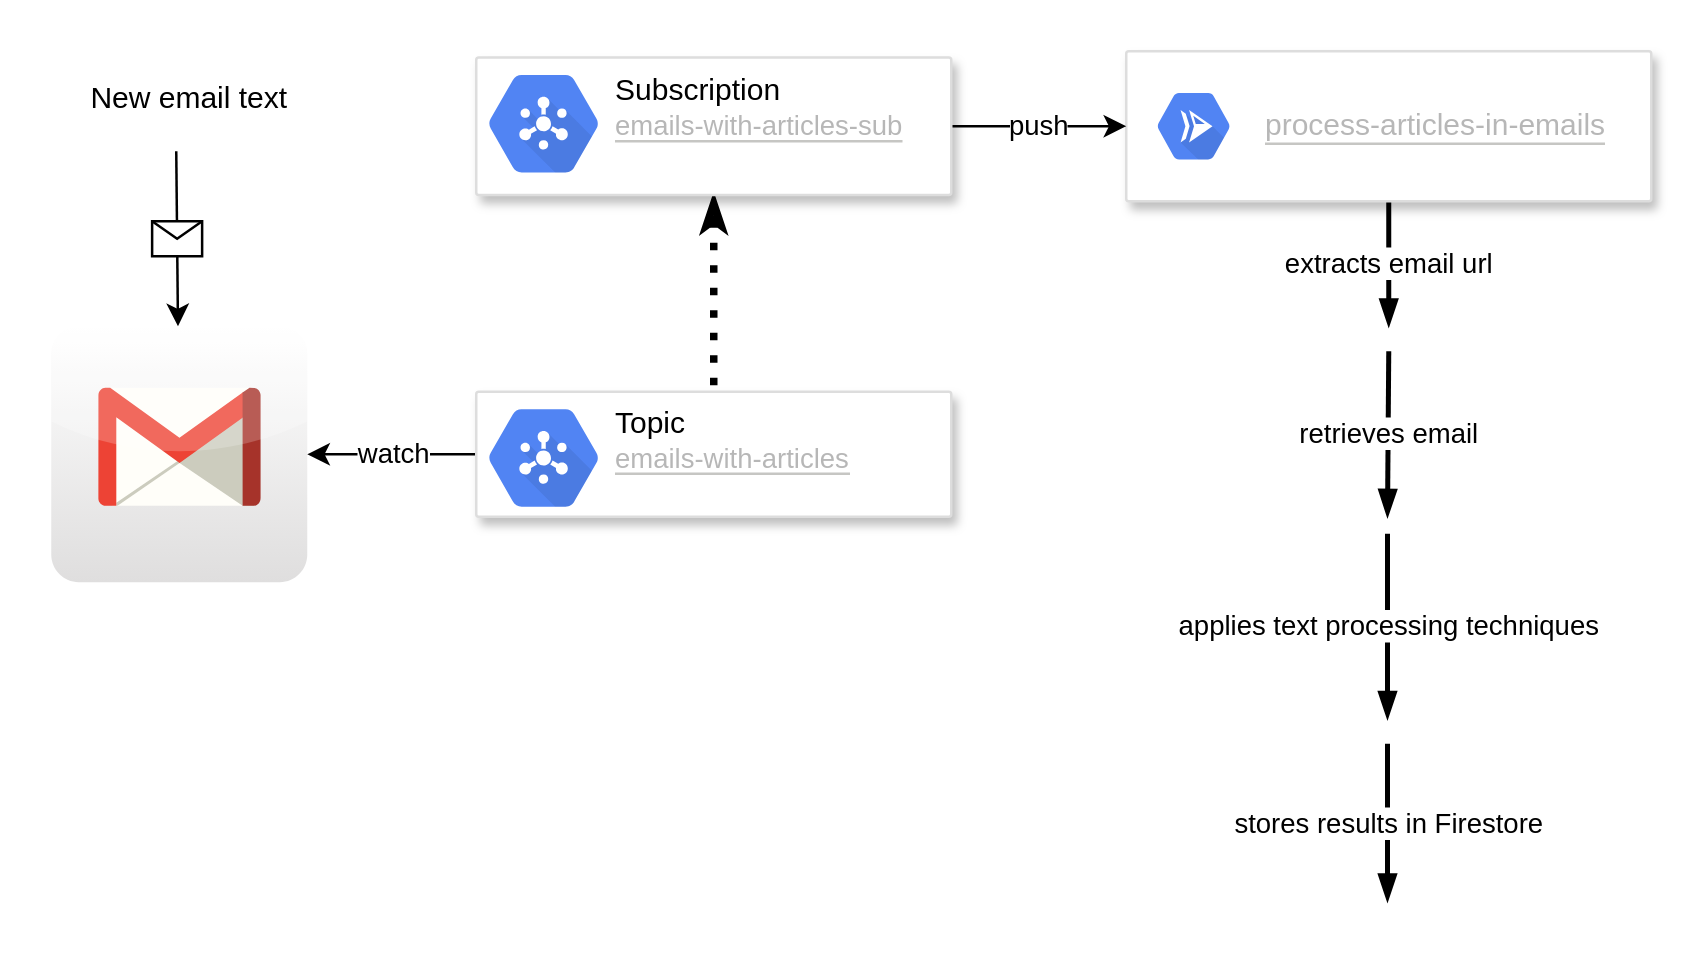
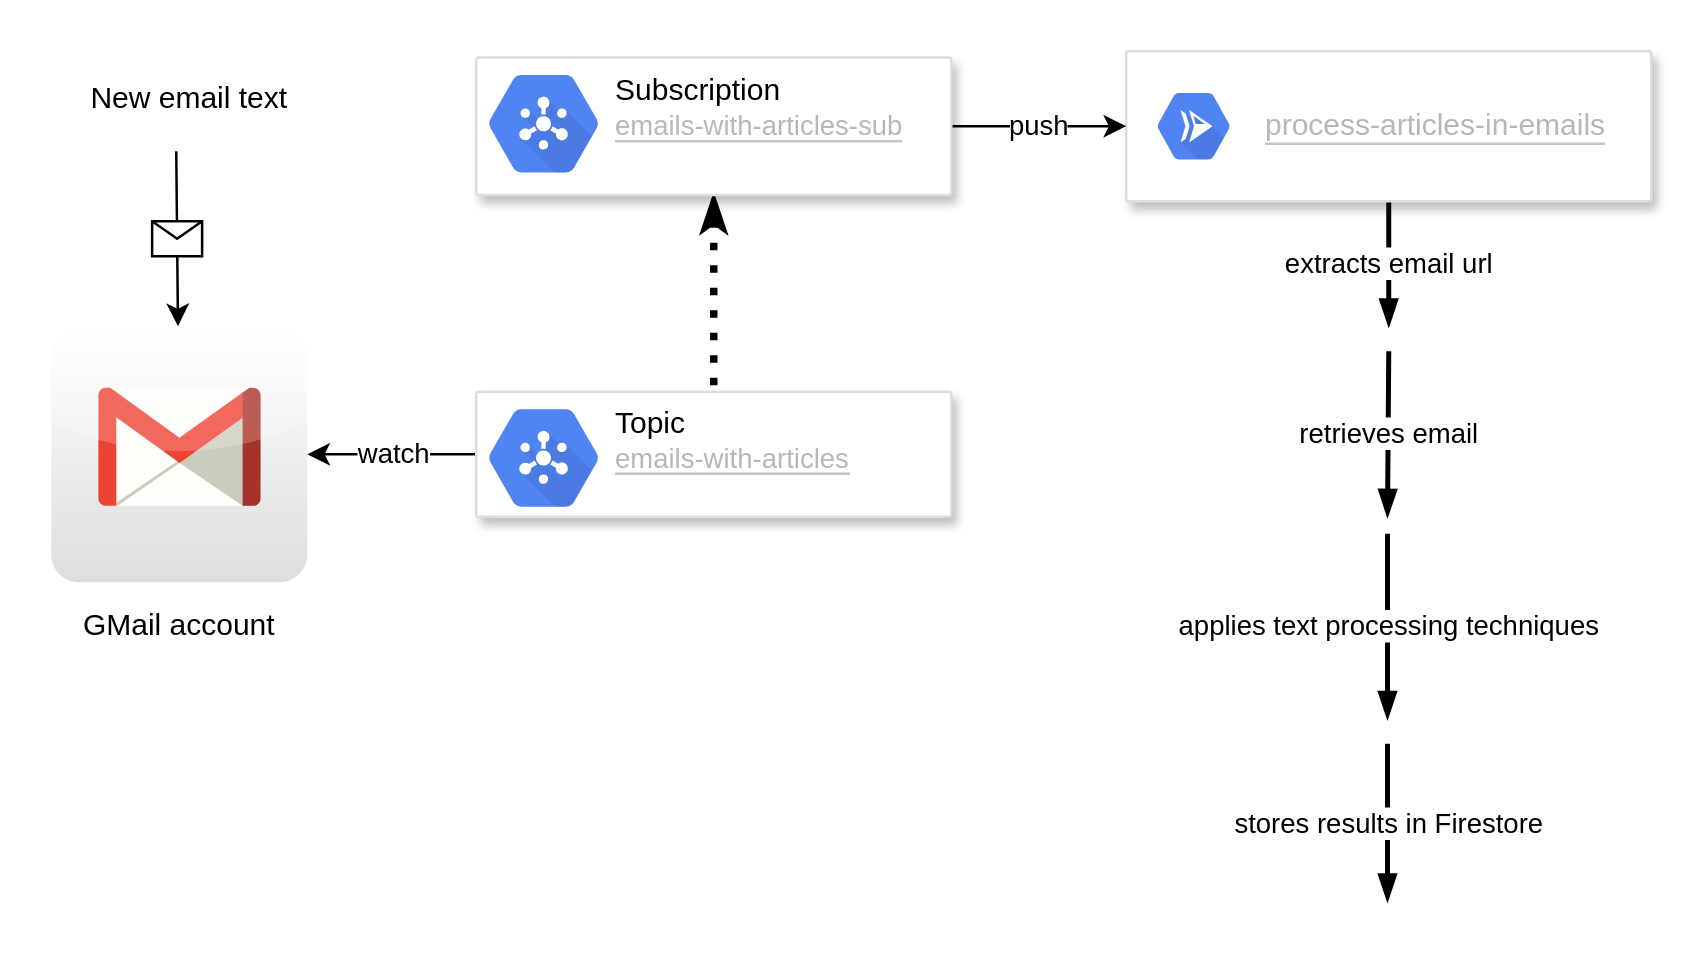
+ <mxCell id="6" value="GMail account" style="text;html=1;align=center;verticalAlign=middle;resizable=0;points=[];autosize=1;strokeColor=none;fillColor=none;" vertex="1" parent="1"><mxGeometry x="26.2" y="240" width="90" height="20" as="geometry" /></mxCell>
